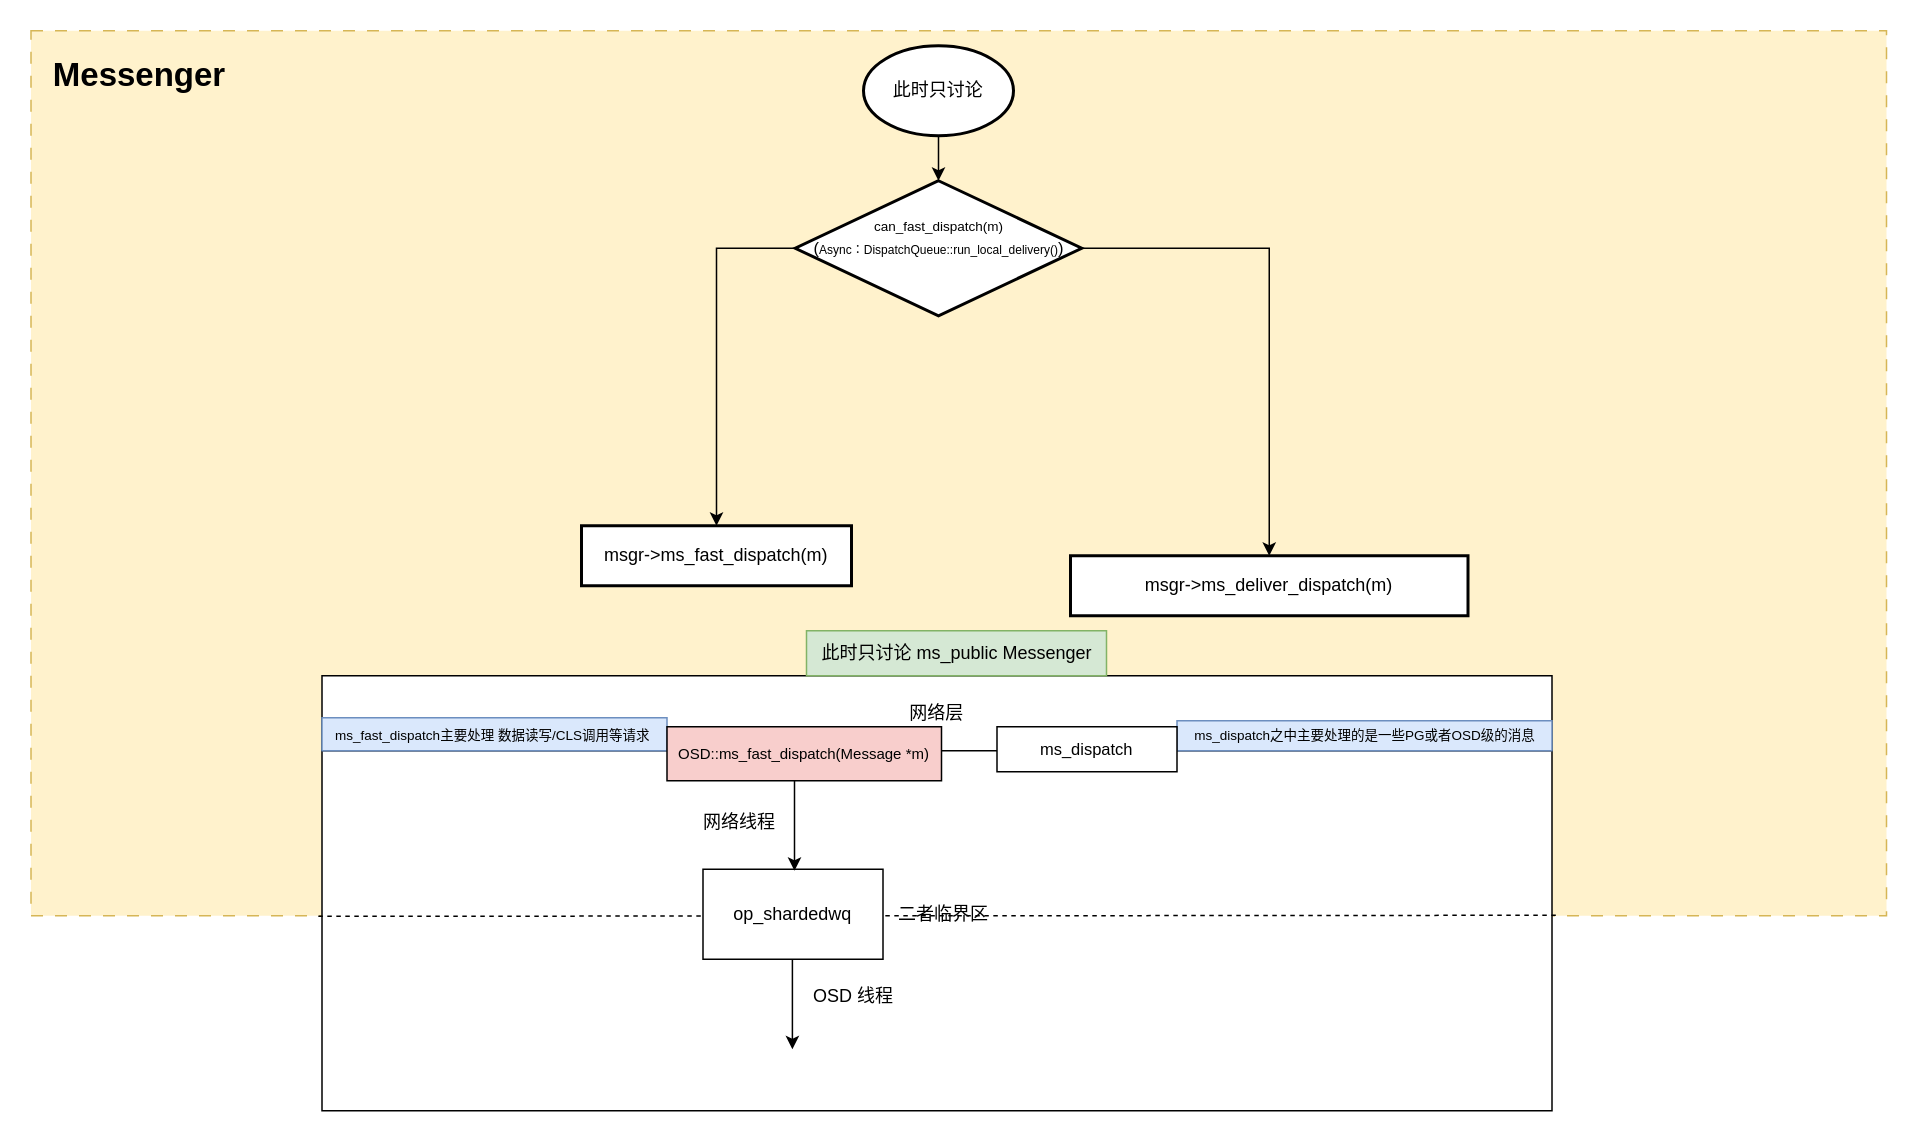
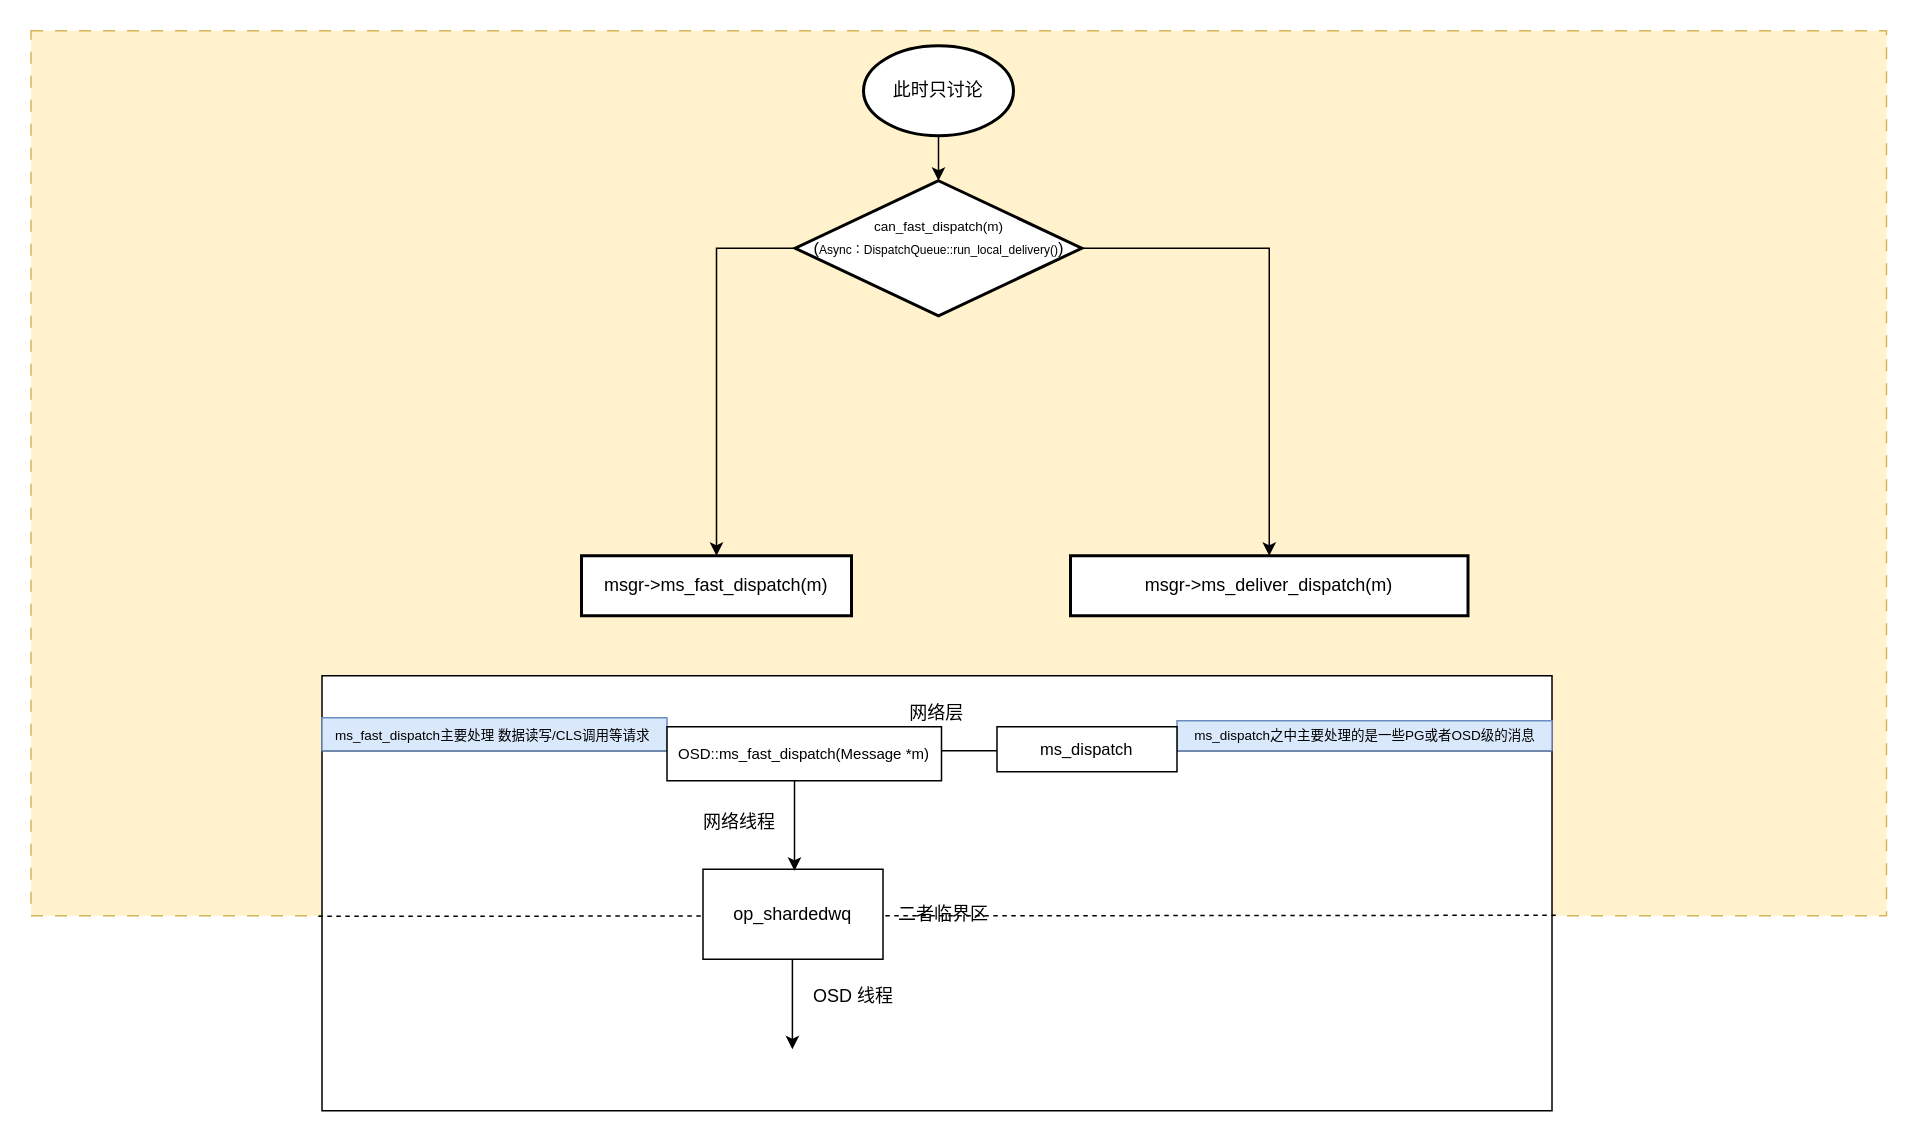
- <mxCell id="25" value="Messenger" style="text;html=1;align=center;verticalAlign=middle;resizable=0;points=[];autosize=1;strokeColor=none;fillColor=none;fontSize=22;fontStyle=1" vertex="1" parent="1"><mxGeometry x="27" y="30" width="130" height="40" as="geometry" /></mxCell>
- <mxCell id="22" value="msgr-&amp;gt;ms_fast_dispatch(m)" style="whiteSpace=wrap;html=1;strokeWidth=2;spacing=2;spacingTop=0;" vertex="1" parent="1"><mxGeometry x="387" y="350" width="180" height="40" as="geometry" /></mxCell>
+ <mxCell id="22" value="msgr-&amp;gt;ms_fast_dispatch(m)" style="whiteSpace=wrap;html=1;strokeWidth=2;spacing=2;spacingTop=0;" vertex="1" parent="1"><mxGeometry x="387" y="370" width="180" height="40" as="geometry" /></mxCell>
- <mxCell id="24" value="此时只讨论 ms_public Messenger" style="text;html=1;align=center;verticalAlign=middle;resizable=0;points=[];autosize=1;strokeColor=#82b366;fillColor=#d5e8d4;" vertex="1" parent="1"><mxGeometry x="537" y="420" width="200" height="30" as="geometry" /></mxCell>
- <mxCell id="11" value="OSD::ms_fast_dispatch(Message *m)" style="rounded=0;whiteSpace=wrap;html=1;fontSize=10;fillColor=#f8cecc;" vertex="1" parent="1"><mxGeometry x="444" y="484" width="183" height="36" as="geometry" /></mxCell>
+ <mxCell id="11" value="OSD::ms_fast_dispatch(Message *m)" style="rounded=0;whiteSpace=wrap;html=1;fontSize=10;" vertex="1" parent="1"><mxGeometry x="444" y="484" width="183" height="36" as="geometry" /></mxCell>
